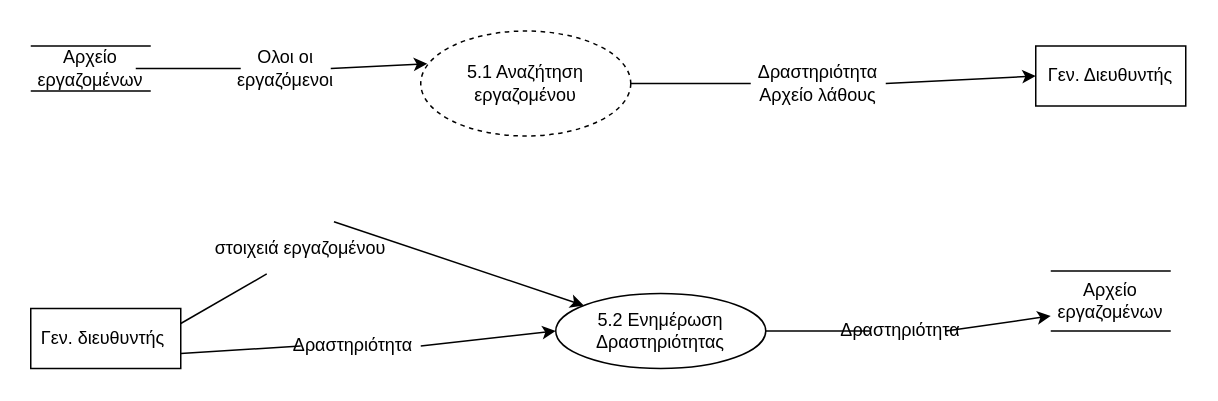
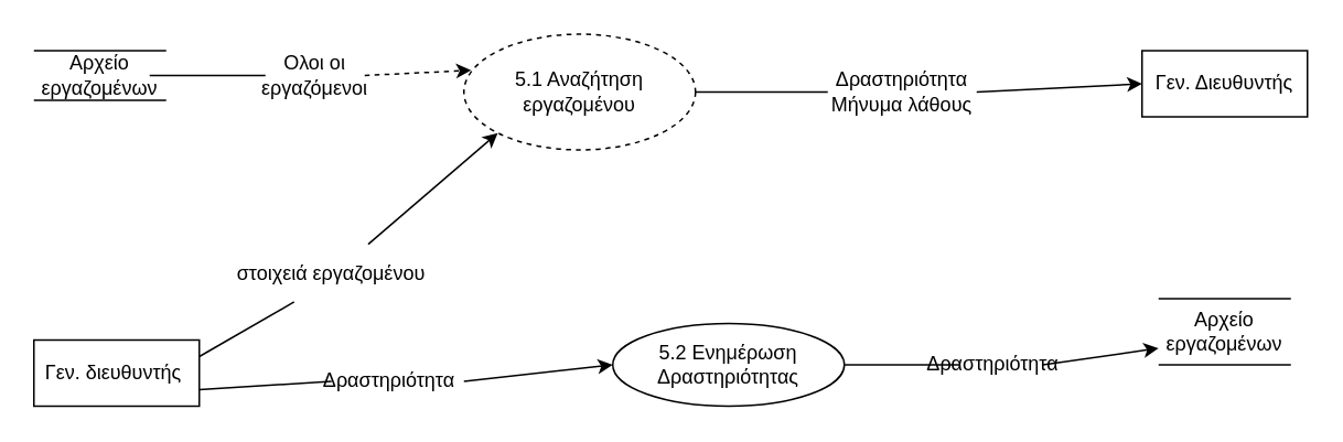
- <mxCell id="13" value="" style="endArrow=classic;html=1;rounded=0;exitX=1;exitY=0.5;exitDx=0;exitDy=0;entryX=0.031;entryY=0.312;entryDx=0;entryDy=0;entryPerimeter=0;" edge="1" parent="1" source="12" target="3"><mxGeometry width="50" height="50" relative="1" as="geometry"><mxPoint x="230" y="30" as="sourcePoint" /><mxPoint x="280" y="-20" as="targetPoint" /><Array as="points" /></mxGeometry></mxCell>
+ <mxCell id="13" value="" style="endArrow=classic;html=1;rounded=0;exitX=1;exitY=0.5;exitDx=0;exitDy=0;entryX=0.031;entryY=0.312;entryDx=0;entryDy=0;entryPerimeter=0;dashed=1;" edge="1" parent="1" source="12" target="3"><mxGeometry width="50" height="50" relative="1" as="geometry"><mxPoint x="230" y="30" as="sourcePoint" /><mxPoint x="280" y="-20" as="targetPoint" /><Array as="points" /></mxGeometry></mxCell>
- <mxCell id="16" value="Δραστηριότητα&lt;br&gt;Αρχείο λάθους" style="text;html=1;strokeColor=none;fillColor=none;align=center;verticalAlign=middle;whiteSpace=wrap;rounded=0;" vertex="1" parent="1"><mxGeometry x="500" y="40" width="90" height="30" as="geometry" /></mxCell>
+ <mxCell id="16" value="Δραστηριότητα&lt;br&gt;Μήνυμα λάθους" style="text;html=1;strokeColor=none;fillColor=none;align=center;verticalAlign=middle;whiteSpace=wrap;rounded=0;" vertex="1" parent="1"><mxGeometry x="500" y="40" width="90" height="30" as="geometry" /></mxCell>
- <mxCell id="10" value="" style="endArrow=classic;html=1;rounded=0;exitX=0.658;exitY=-0.096;exitDx=0;exitDy=0;exitPerimeter=0;" edge="1" parent="1" source="9" target="4"><mxGeometry width="50" height="50" relative="1" as="geometry"><mxPoint x="250" y="150" as="sourcePoint" /><mxPoint x="300" y="100" as="targetPoint" /></mxGeometry></mxCell>
+ <mxCell id="10" value="" style="endArrow=classic;html=1;rounded=0;exitX=0.658;exitY=-0.096;exitDx=0;exitDy=0;exitPerimeter=0;entryX=0;entryY=1;entryDx=0;entryDy=0;" edge="1" parent="1" source="9" target="3"><mxGeometry width="50" height="50" relative="1" as="geometry"><mxPoint x="250" y="150" as="sourcePoint" /><mxPoint x="300" y="100" as="targetPoint" /></mxGeometry></mxCell>
